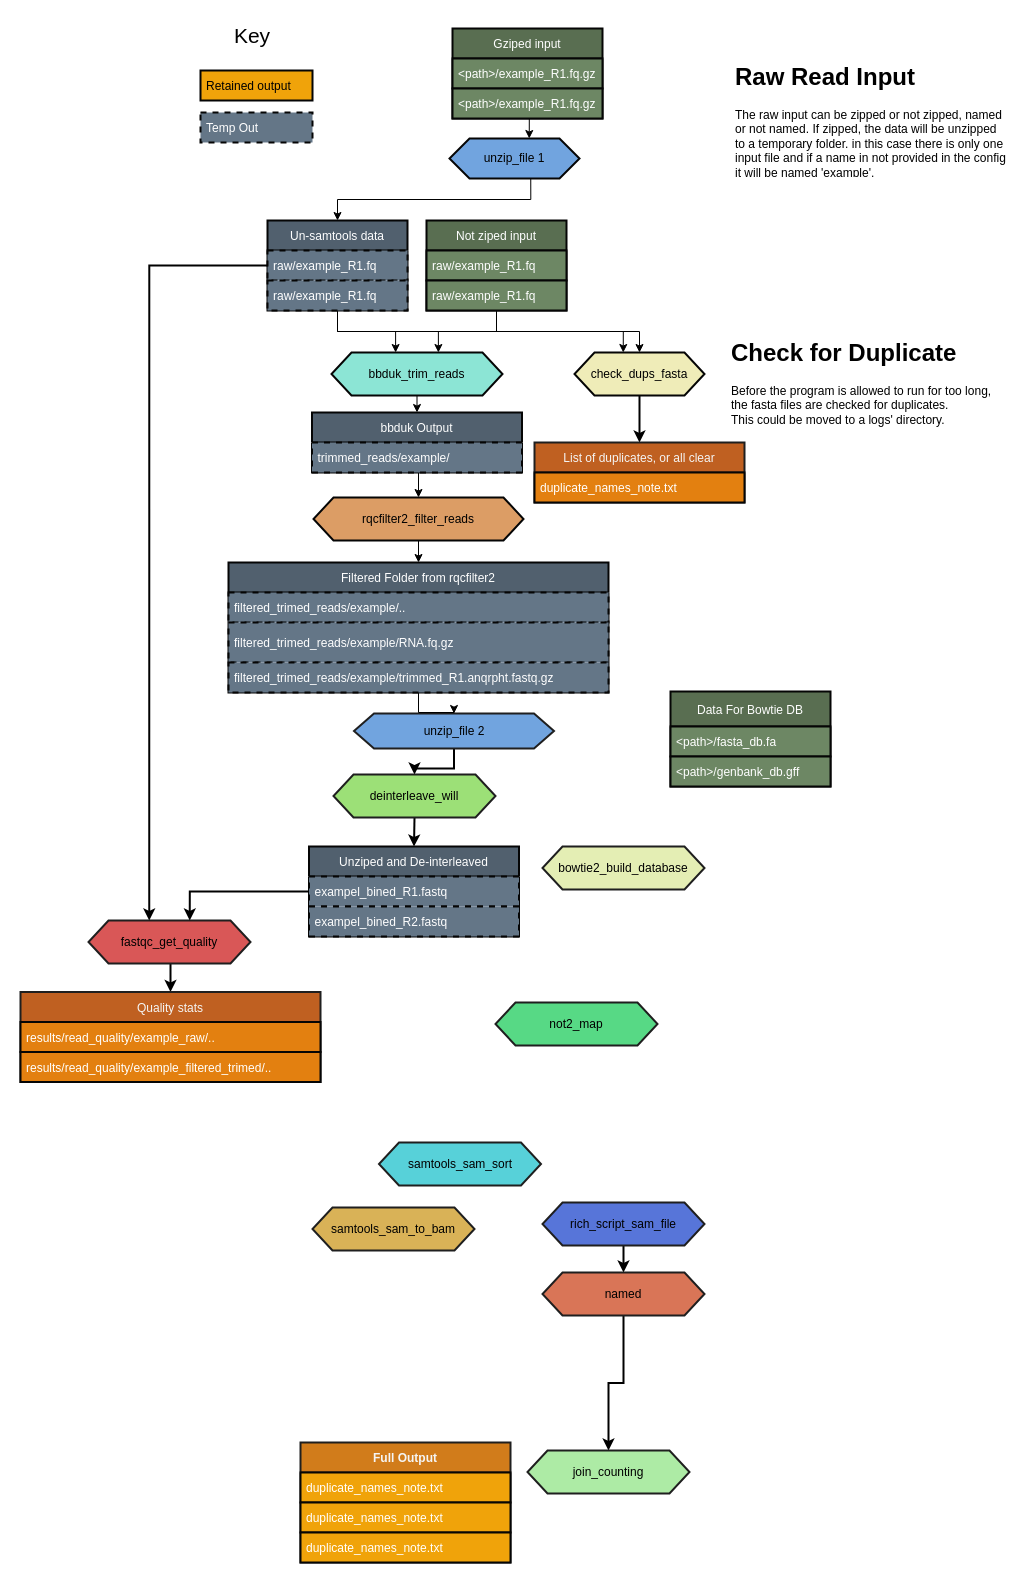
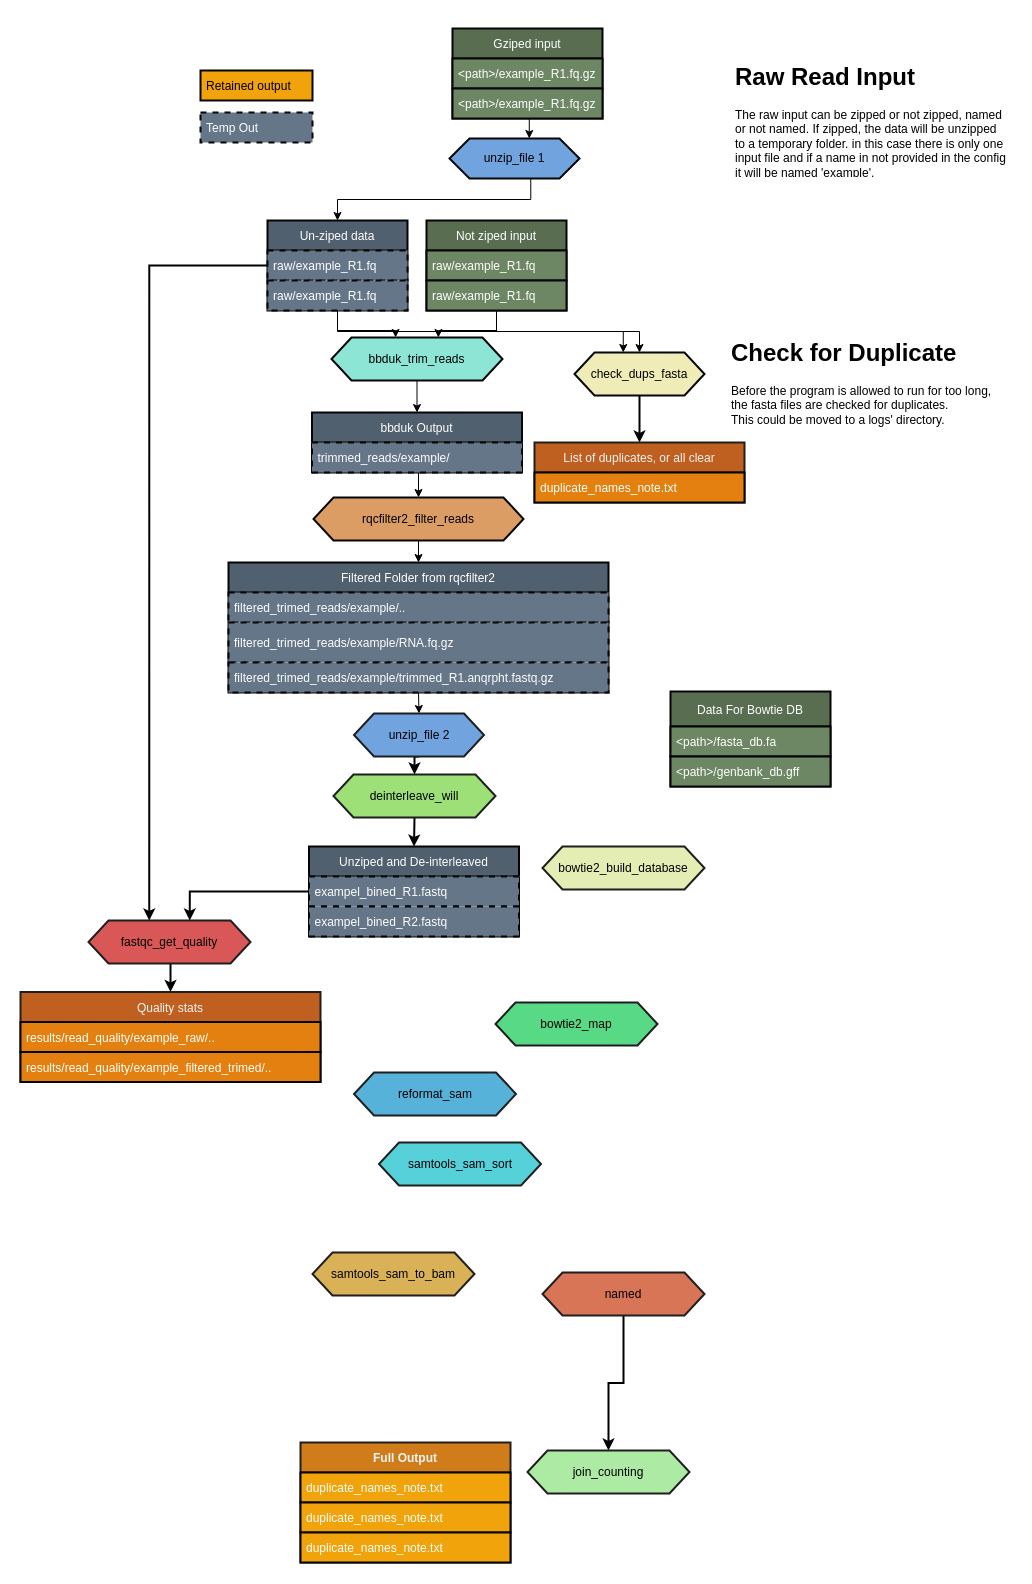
- <mxCell id="40" value="Key" style="text;html=1;strokeColor=none;fillColor=none;align=center;verticalAlign=middle;whiteSpace=wrap;rounded=0;labelBackgroundColor=none;fontSize=21;" vertex="1" parent="1"><mxGeometry x="222" y="20" width="60" height="30" as="geometry" /></mxCell>
- <mxCell id="16" value="Un-samtools data" style="swimlane;fontStyle=0;childLayout=stackLayout;horizontal=1;startSize=30;horizontalStack=0;resizeParent=1;resizeParentMax=0;resizeLast=0;collapsible=1;marginBottom=0;strokeColor=#050505;fillColor=#51606E;fontColor=#ffffff;strokeWidth=2;labelBackgroundColor=none;" vertex="1" parent="1"><mxGeometry x="267" y="220" width="140" height="90" as="geometry" /></mxCell>
+ <mxCell id="16" value="Un-ziped data" style="swimlane;fontStyle=0;childLayout=stackLayout;horizontal=1;startSize=30;horizontalStack=0;resizeParent=1;resizeParentMax=0;resizeLast=0;collapsible=1;marginBottom=0;strokeColor=#050505;fillColor=#51606E;fontColor=#ffffff;strokeWidth=2;labelBackgroundColor=none;" vertex="1" parent="1"><mxGeometry x="267" y="220" width="140" height="90" as="geometry" /></mxCell>
- <mxCell id="26" value="bbduk_trim_reads" style="shape=hexagon;perimeter=hexagonPerimeter2;whiteSpace=wrap;html=1;fixedSize=1;fillColor=#8ce5d5;fontColor=#000000;strokeColor=#050505;strokeWidth=2;" vertex="1" parent="1"><mxGeometry x="331" y="352" width="171" height="43" as="geometry" /></mxCell>
+ <mxCell id="26" value="bbduk_trim_reads" style="shape=hexagon;perimeter=hexagonPerimeter2;whiteSpace=wrap;html=1;fixedSize=1;fillColor=#8ce5d5;fontColor=#000000;strokeColor=#050505;strokeWidth=2;" vertex="1" parent="1"><mxGeometry x="331" y="337" width="171" height="43" as="geometry" /></mxCell>
- <mxCell id="20" value="unzip_file 2" style="shape=hexagon;perimeter=hexagonPerimeter2;whiteSpace=wrap;html=1;fixedSize=1;fillColor=#71a4df;fontColor=#000000;strokeColor=#1F1F1F;strokeWidth=2;" vertex="1" parent="1"><mxGeometry x="353.5" y="713" width="200" height="35" as="geometry" /></mxCell>
+ <mxCell id="20" value="unzip_file 2" style="shape=hexagon;perimeter=hexagonPerimeter2;whiteSpace=wrap;html=1;fixedSize=1;fillColor=#71a4df;fontColor=#000000;strokeColor=#1F1F1F;strokeWidth=2;" vertex="1" parent="1"><mxGeometry x="353.5" y="713" width="130" height="43" as="geometry" /></mxCell>
- <mxCell id="47" value="not2_map" style="shape=hexagon;perimeter=hexagonPerimeter2;whiteSpace=wrap;html=1;fixedSize=1;fillColor=#57d985;fontColor=#000000;strokeColor=#1F1F1F;strokeWidth=2;" vertex="1" parent="1"><mxGeometry x="495" y="1002" width="162" height="43" as="geometry" /></mxCell>
+ <mxCell id="47" value="bowtie2_map" style="shape=hexagon;perimeter=hexagonPerimeter2;whiteSpace=wrap;html=1;fixedSize=1;fillColor=#57d985;fontColor=#000000;strokeColor=#1F1F1F;strokeWidth=2;" vertex="1" parent="1"><mxGeometry x="495" y="1002" width="162" height="43" as="geometry" /></mxCell>
+ <mxCell id="48" value="reformat_sam" style="shape=hexagon;perimeter=hexagonPerimeter2;whiteSpace=wrap;html=1;fixedSize=1;fillColor=#57b2d9;fontColor=#000000;strokeColor=#1F1F1F;strokeWidth=2;" vertex="1" parent="1"><mxGeometry x="353.5" y="1072" width="162" height="43" as="geometry" /></mxCell>
- <mxCell id="51" value="rich_script_sam_file" style="shape=hexagon;perimeter=hexagonPerimeter2;whiteSpace=wrap;html=1;fixedSize=1;fillColor=#5775d9;fontColor=#000000;strokeColor=#1F1F1F;strokeWidth=2;" vertex="1" parent="1"><mxGeometry x="542" y="1202" width="162" height="43" as="geometry" /></mxCell>
- <mxCell id="52" value="samtools_sam_to_bam" style="shape=hexagon;perimeter=hexagonPerimeter2;whiteSpace=wrap;html=1;fixedSize=1;fillColor=#d9b257;fontColor=#000000;strokeColor=#1F1F1F;strokeWidth=2;" vertex="1" parent="1"><mxGeometry x="312" y="1207" width="162" height="43" as="geometry" /></mxCell>
+ <mxCell id="52" value="samtools_sam_to_bam" style="shape=hexagon;perimeter=hexagonPerimeter2;whiteSpace=wrap;html=1;fixedSize=1;fillColor=#d9b257;fontColor=#000000;strokeColor=#1F1F1F;strokeWidth=2;" vertex="1" parent="1"><mxGeometry x="312" y="1252" width="162" height="43" as="geometry" /></mxCell>
- <mxCell id="50" style="edgeStyle=orthogonalEdgeStyle;rounded=0;orthogonalLoop=1;jettySize=auto;html=1;exitX=0.5;exitY=1;exitDx=0;exitDy=0;entryX=0.5;entryY=0;entryDx=0;entryDy=0;fontSize=21;fontColor=#FFFFFF;strokeWidth=2;" edge="1" parent="1" source="51" target="54"><mxGeometry relative="1" as="geometry" /></mxCell>
